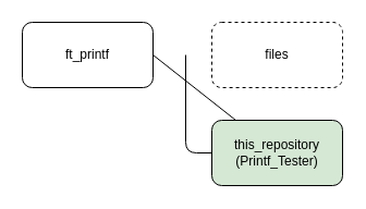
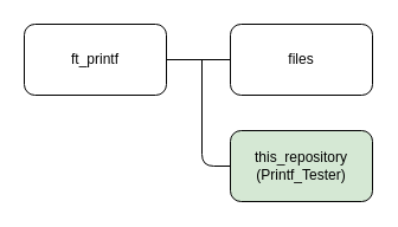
- <mxCell id="3" value="files" style="rounded=1;whiteSpace=wrap;html=1;dashed=1;" vertex="1" parent="1"><mxGeometry x="194" y="20" width="120" height="60" as="geometry" /></mxCell>
+ <mxCell id="3" value="files" style="rounded=1;whiteSpace=wrap;html=1;" vertex="1" parent="1"><mxGeometry x="194" y="20" width="120" height="60" as="geometry" /></mxCell>
- <mxCell id="5" value="" style="endArrow=none;html=1;exitX=1;exitY=0.5;exitDx=0;exitDy=0;" edge="1" parent="1" source="2" target="4"><mxGeometry width="50" height="50" relative="1" as="geometry"><mxPoint x="290" y="130" as="sourcePoint" /><mxPoint x="340" y="80" as="targetPoint" /></mxGeometry></mxCell>
+ <mxCell id="5" value="" style="endArrow=none;html=1;exitX=1;exitY=0.5;exitDx=0;exitDy=0;entryX=0;entryY=0.5;entryDx=0;entryDy=0;" edge="1" parent="1" source="2" target="3"><mxGeometry width="50" height="50" relative="1" as="geometry"><mxPoint x="290" y="130" as="sourcePoint" /><mxPoint x="340" y="80" as="targetPoint" /></mxGeometry></mxCell>
